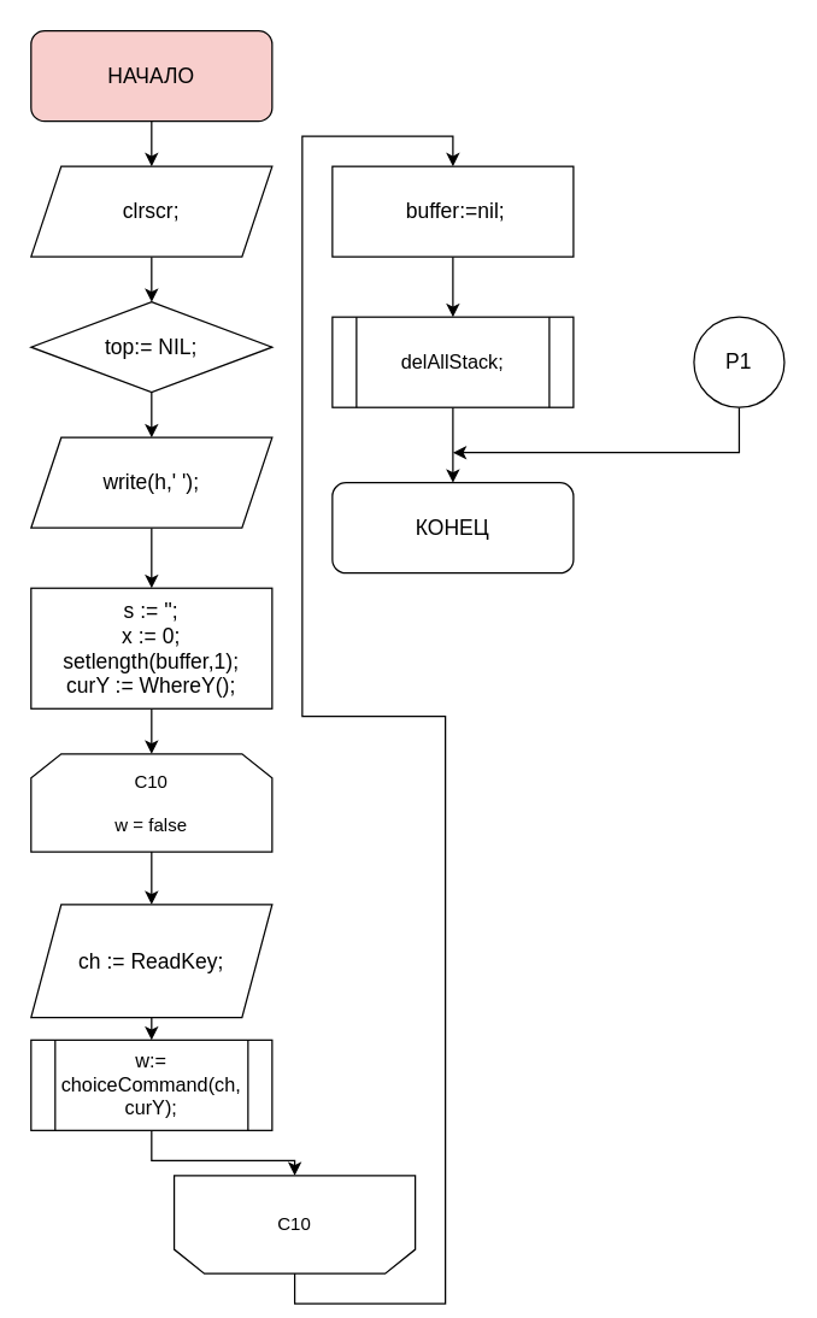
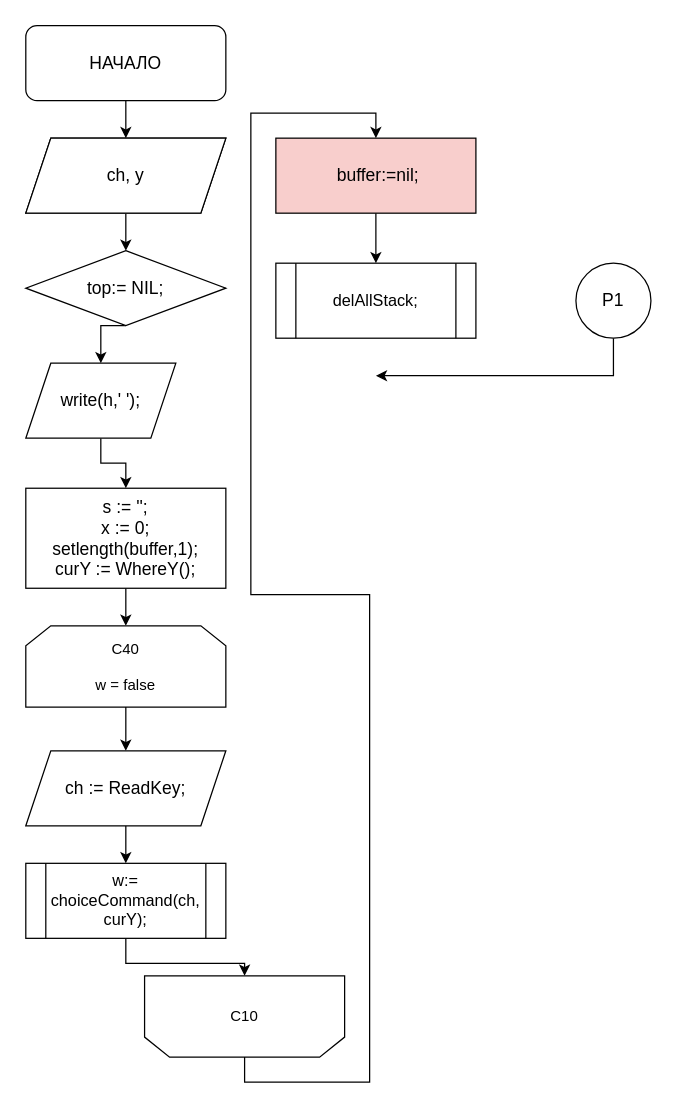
- <mxCell id="3" value="&lt;font&gt;&lt;span style=&quot;font-size: 14px&quot;&gt;НАЧАЛО&lt;/span&gt;&lt;/font&gt;" style="rounded=1;whiteSpace=wrap;html=1;fillColor=#f8cecc;" vertex="1" parent="1"><mxGeometry x="20" y="20" width="160" height="60" as="geometry" /></mxCell>
+ <mxCell id="3" value="&lt;font&gt;&lt;span style=&quot;font-size: 14px&quot;&gt;НАЧАЛО&lt;/span&gt;&lt;/font&gt;" style="rounded=1;whiteSpace=wrap;html=1;" vertex="1" parent="1"><mxGeometry x="20" y="20" width="160" height="60" as="geometry" /></mxCell>
+ <mxCell id="14" value="&lt;font style=&quot;font-size: 14px&quot;&gt;ch, y&lt;/font&gt;" style="shape=parallelogram;perimeter=parallelogramPerimeter;whiteSpace=wrap;html=1;fixedSize=1;" vertex="1" parent="1"><mxGeometry x="20" y="110" width="160" height="60" as="geometry" /></mxCell>
- <mxCell id="22" value="&lt;span style=&quot;font-size: 14px&quot;&gt;&amp;nbsp;buffer:=nil;&lt;/span&gt;" style="rounded=0;whiteSpace=wrap;html=1;" vertex="1" parent="1"><mxGeometry x="220" y="110" width="160" height="60" as="geometry" /></mxCell>
+ <mxCell id="22" value="&lt;span style=&quot;font-size: 14px&quot;&gt;&amp;nbsp;buffer:=nil;&lt;/span&gt;" style="rounded=0;whiteSpace=wrap;html=1;fillColor=#f8cecc;" vertex="1" parent="1"><mxGeometry x="220" y="110" width="160" height="60" as="geometry" /></mxCell>
- <mxCell id="23" style="edgeStyle=orthogonalEdgeStyle;rounded=0;orthogonalLoop=1;jettySize=auto;html=1;exitX=0.5;exitY=1;exitDx=0;exitDy=0;entryX=0.5;entryY=0;entryDx=0;entryDy=0;" edge="1" parent="1" source="24" target="25"><mxGeometry relative="1" as="geometry" /></mxCell>
- <mxCell id="9" value="&lt;span style=&quot;font-size: 14px&quot;&gt;write(h,' ');&lt;/span&gt;" style="shape=parallelogram;perimeter=parallelogramPerimeter;whiteSpace=wrap;html=1;fixedSize=1;" vertex="1" parent="1"><mxGeometry x="20" y="290" width="160" height="60" as="geometry" /></mxCell>
+ <mxCell id="9" value="&lt;span style=&quot;font-size: 14px&quot;&gt;write(h,' ');&lt;/span&gt;" style="shape=parallelogram;perimeter=parallelogramPerimeter;whiteSpace=wrap;html=1;fixedSize=1;" vertex="1" parent="1"><mxGeometry x="20" y="290" width="120" height="60" as="geometry" /></mxCell>
- <mxCell id="25" value="&lt;font&gt;&lt;span style=&quot;font-size: 14px&quot;&gt;КОНЕЦ&lt;/span&gt;&lt;/font&gt;" style="rounded=1;whiteSpace=wrap;html=1;" vertex="1" parent="1"><mxGeometry x="220" y="320" width="160" height="60" as="geometry" /></mxCell>
- <mxCell id="13" value="C10&lt;br&gt;&lt;br&gt;w = false" style="shape=loopLimit;whiteSpace=wrap;html=1;" vertex="1" parent="1"><mxGeometry x="20" y="500" width="160" height="65" as="geometry" /></mxCell>
+ <mxCell id="13" value="C40&lt;br&gt;&lt;br&gt;w = false" style="shape=loopLimit;whiteSpace=wrap;html=1;" vertex="1" parent="1"><mxGeometry x="20" y="500" width="160" height="65" as="geometry" /></mxCell>
- <mxCell id="16" value="&lt;font style=&quot;font-size: 14px&quot;&gt;ch := ReadKey;&lt;/font&gt;" style="shape=parallelogram;perimeter=parallelogramPerimeter;whiteSpace=wrap;html=1;fixedSize=1;" vertex="1" parent="1"><mxGeometry x="20" y="600" width="160" height="75" as="geometry" /></mxCell>
+ <mxCell id="16" value="&lt;font style=&quot;font-size: 14px&quot;&gt;ch := ReadKey;&lt;/font&gt;" style="shape=parallelogram;perimeter=parallelogramPerimeter;whiteSpace=wrap;html=1;fixedSize=1;" vertex="1" parent="1"><mxGeometry x="20" y="600" width="160" height="60" as="geometry" /></mxCell>
